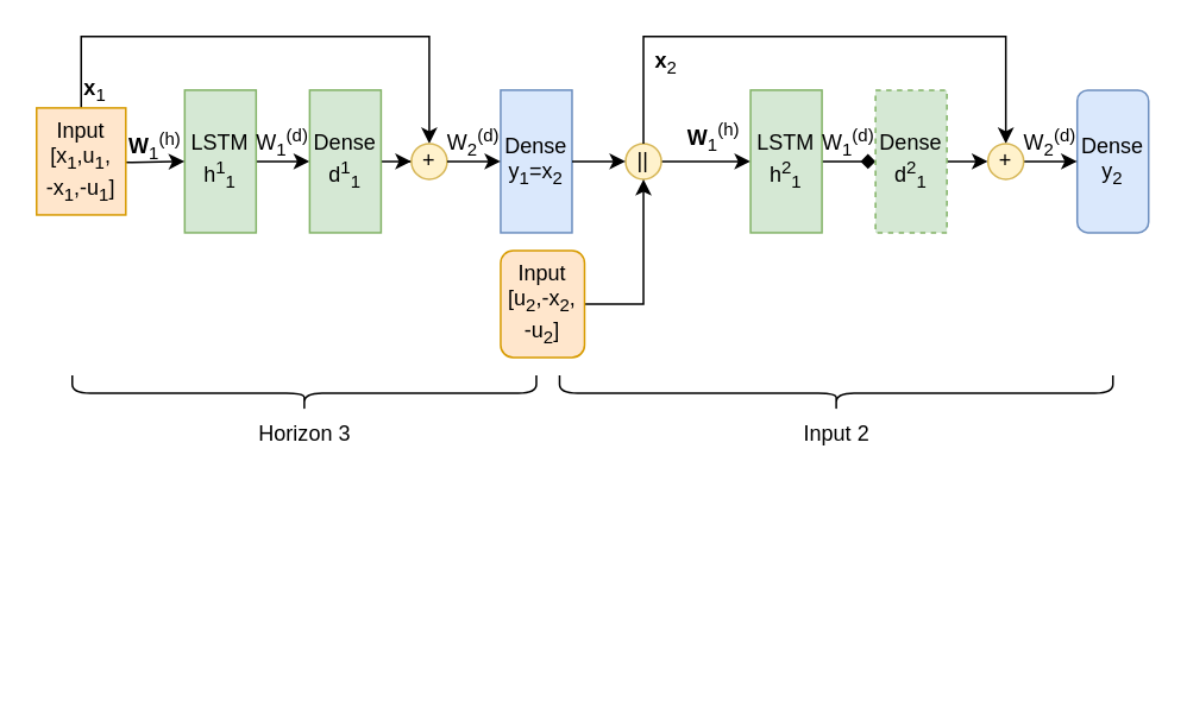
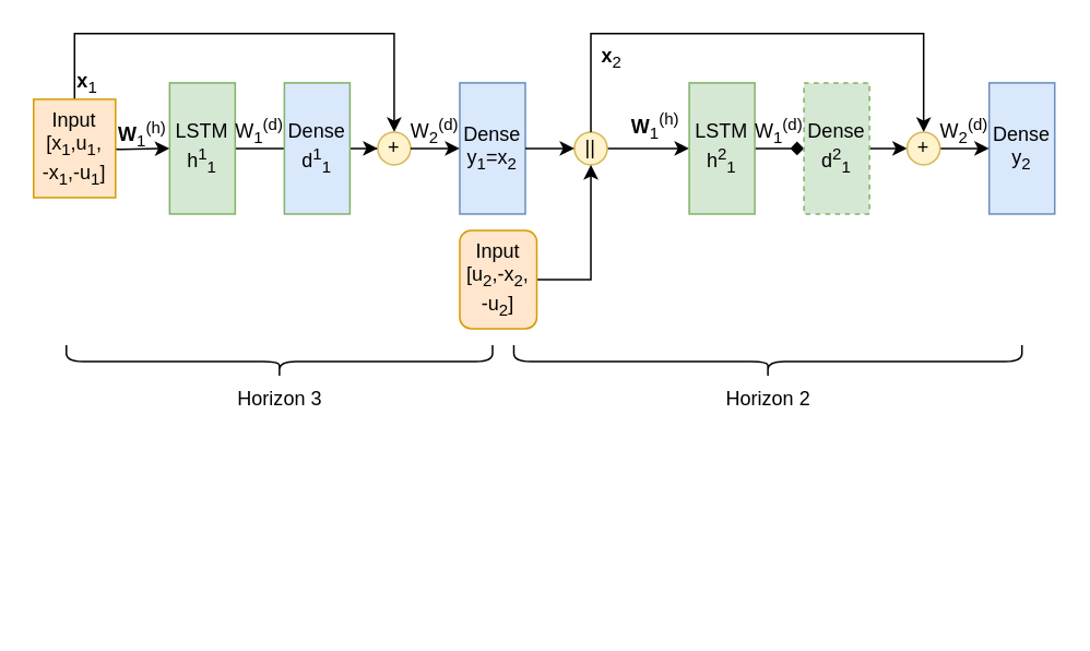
- <mxCell id="4" value="" style="edgeStyle=orthogonalEdgeStyle;rounded=0;orthogonalLoop=1;jettySize=auto;html=1;" edge="1" parent="1" source="5" target="8"><mxGeometry relative="1" as="geometry" /></mxCell>
+ <mxCell id="4" value="" style="edgeStyle=orthogonalEdgeStyle;rounded=0;orthogonalLoop=1;jettySize=auto;html=1;endArrow=none;" edge="1" parent="1" source="5" target="8"><mxGeometry relative="1" as="geometry" /></mxCell>
- <mxCell id="8" value="Dense&lt;br&gt;d&lt;sup style=&quot;border-color: var(--border-color); text-align: start;&quot;&gt;1&lt;/sup&gt;&lt;sub style=&quot;border-color: var(--border-color); text-align: start;&quot;&gt;1&lt;/sub&gt;" style="rounded=0;whiteSpace=wrap;html=1;fillColor=#d5e8d4;strokeColor=#82b366;" vertex="1" parent="1"><mxGeometry x="173" y="50" width="40" height="80" as="geometry" /></mxCell>
+ <mxCell id="8" value="Dense&lt;br&gt;d&lt;sup style=&quot;border-color: var(--border-color); text-align: start;&quot;&gt;1&lt;/sup&gt;&lt;sub style=&quot;border-color: var(--border-color); text-align: start;&quot;&gt;1&lt;/sub&gt;" style="rounded=0;whiteSpace=wrap;html=1;fillColor=#dae8fc;strokeColor=#82b366;" vertex="1" parent="1"><mxGeometry x="173" y="50" width="40" height="80" as="geometry" /></mxCell>
- <mxCell id="21" value="Dense&lt;br&gt;y&lt;sub style=&quot;border-color: var(--border-color); text-align: start;&quot;&gt;2&lt;/sub&gt;" style="whiteSpace=wrap;html=1;fillColor=#dae8fc;strokeColor=#6c8ebf;rounded=1;" vertex="1" parent="1"><mxGeometry x="603" y="50" width="40" height="80" as="geometry" /></mxCell>
+ <mxCell id="21" value="Dense&lt;br&gt;y&lt;sub style=&quot;border-color: var(--border-color); text-align: start;&quot;&gt;2&lt;/sub&gt;" style="rounded=0;whiteSpace=wrap;html=1;fillColor=#dae8fc;strokeColor=#6c8ebf;" vertex="1" parent="1"><mxGeometry x="603" y="50" width="40" height="80" as="geometry" /></mxCell>
- <mxCell id="30" value="Input 2" style="text;html=1;align=center;verticalAlign=middle;resizable=0;points=[];autosize=1;strokeColor=none;fillColor=none;" vertex="1" parent="1"><mxGeometry x="433" y="228" width="70" height="30" as="geometry" /></mxCell>
+ <mxCell id="30" value="Horizon 2" style="text;html=1;align=center;verticalAlign=middle;resizable=0;points=[];autosize=1;strokeColor=none;fillColor=none;" vertex="1" parent="1"><mxGeometry x="433" y="228" width="70" height="30" as="geometry" /></mxCell>
